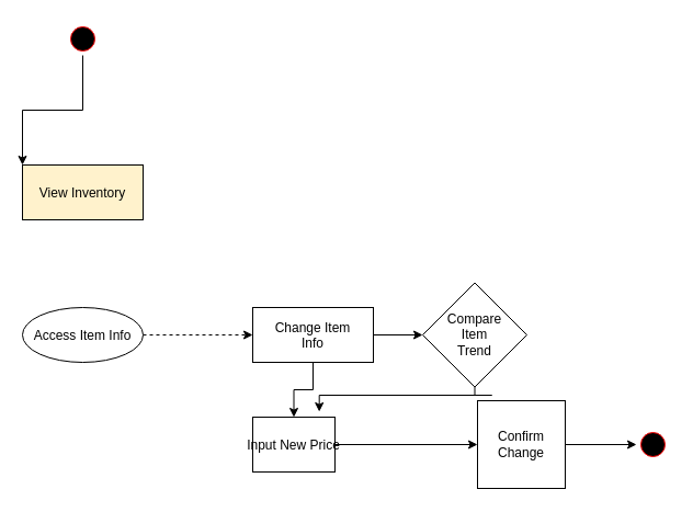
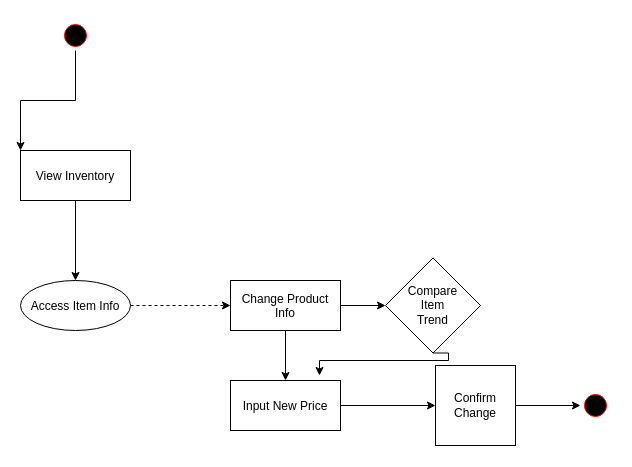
- <mxCell id="14" value="View Inventory" style="fillColor=#fff2cc;" parent="1" vertex="1"><mxGeometry x="20" y="150" width="110" height="50" as="geometry" /></mxCell>
+ <mxCell id="14" value="View Inventory" style="" parent="1" vertex="1"><mxGeometry x="20" y="150" width="110" height="50" as="geometry" /></mxCell>
+ <mxCell id="13" value="" style="edgeStyle=orthogonalEdgeStyle;rounded=0;orthogonalLoop=1;jettySize=auto;html=1;" parent="1" source="14" target="15" edge="1"><mxGeometry relative="1" as="geometry" /></mxCell>
- <mxCell id="7" value="Change Item&#10;Info" style="" parent="1" vertex="1"><mxGeometry x="230" y="280" width="110" height="50" as="geometry" /></mxCell>
+ <mxCell id="7" value="Change Product&#10;Info" style="" parent="1" vertex="1"><mxGeometry x="230" y="280" width="110" height="50" as="geometry" /></mxCell>
- <mxCell id="10" value="Input New Price" style="fillColor=rgb(255, 255, 255);strokeColor=rgb(0, 0, 0);fontColor=rgb(0, 0, 0);" parent="1" vertex="1"><mxGeometry x="230" y="380" width="75" height="50" as="geometry" /></mxCell>
+ <mxCell id="10" value="Input New Price" style="fillColor=rgb(255, 255, 255);strokeColor=rgb(0, 0, 0);fontColor=rgb(0, 0, 0);" parent="1" vertex="1"><mxGeometry x="230" y="380" width="110" height="50" as="geometry" /></mxCell>
